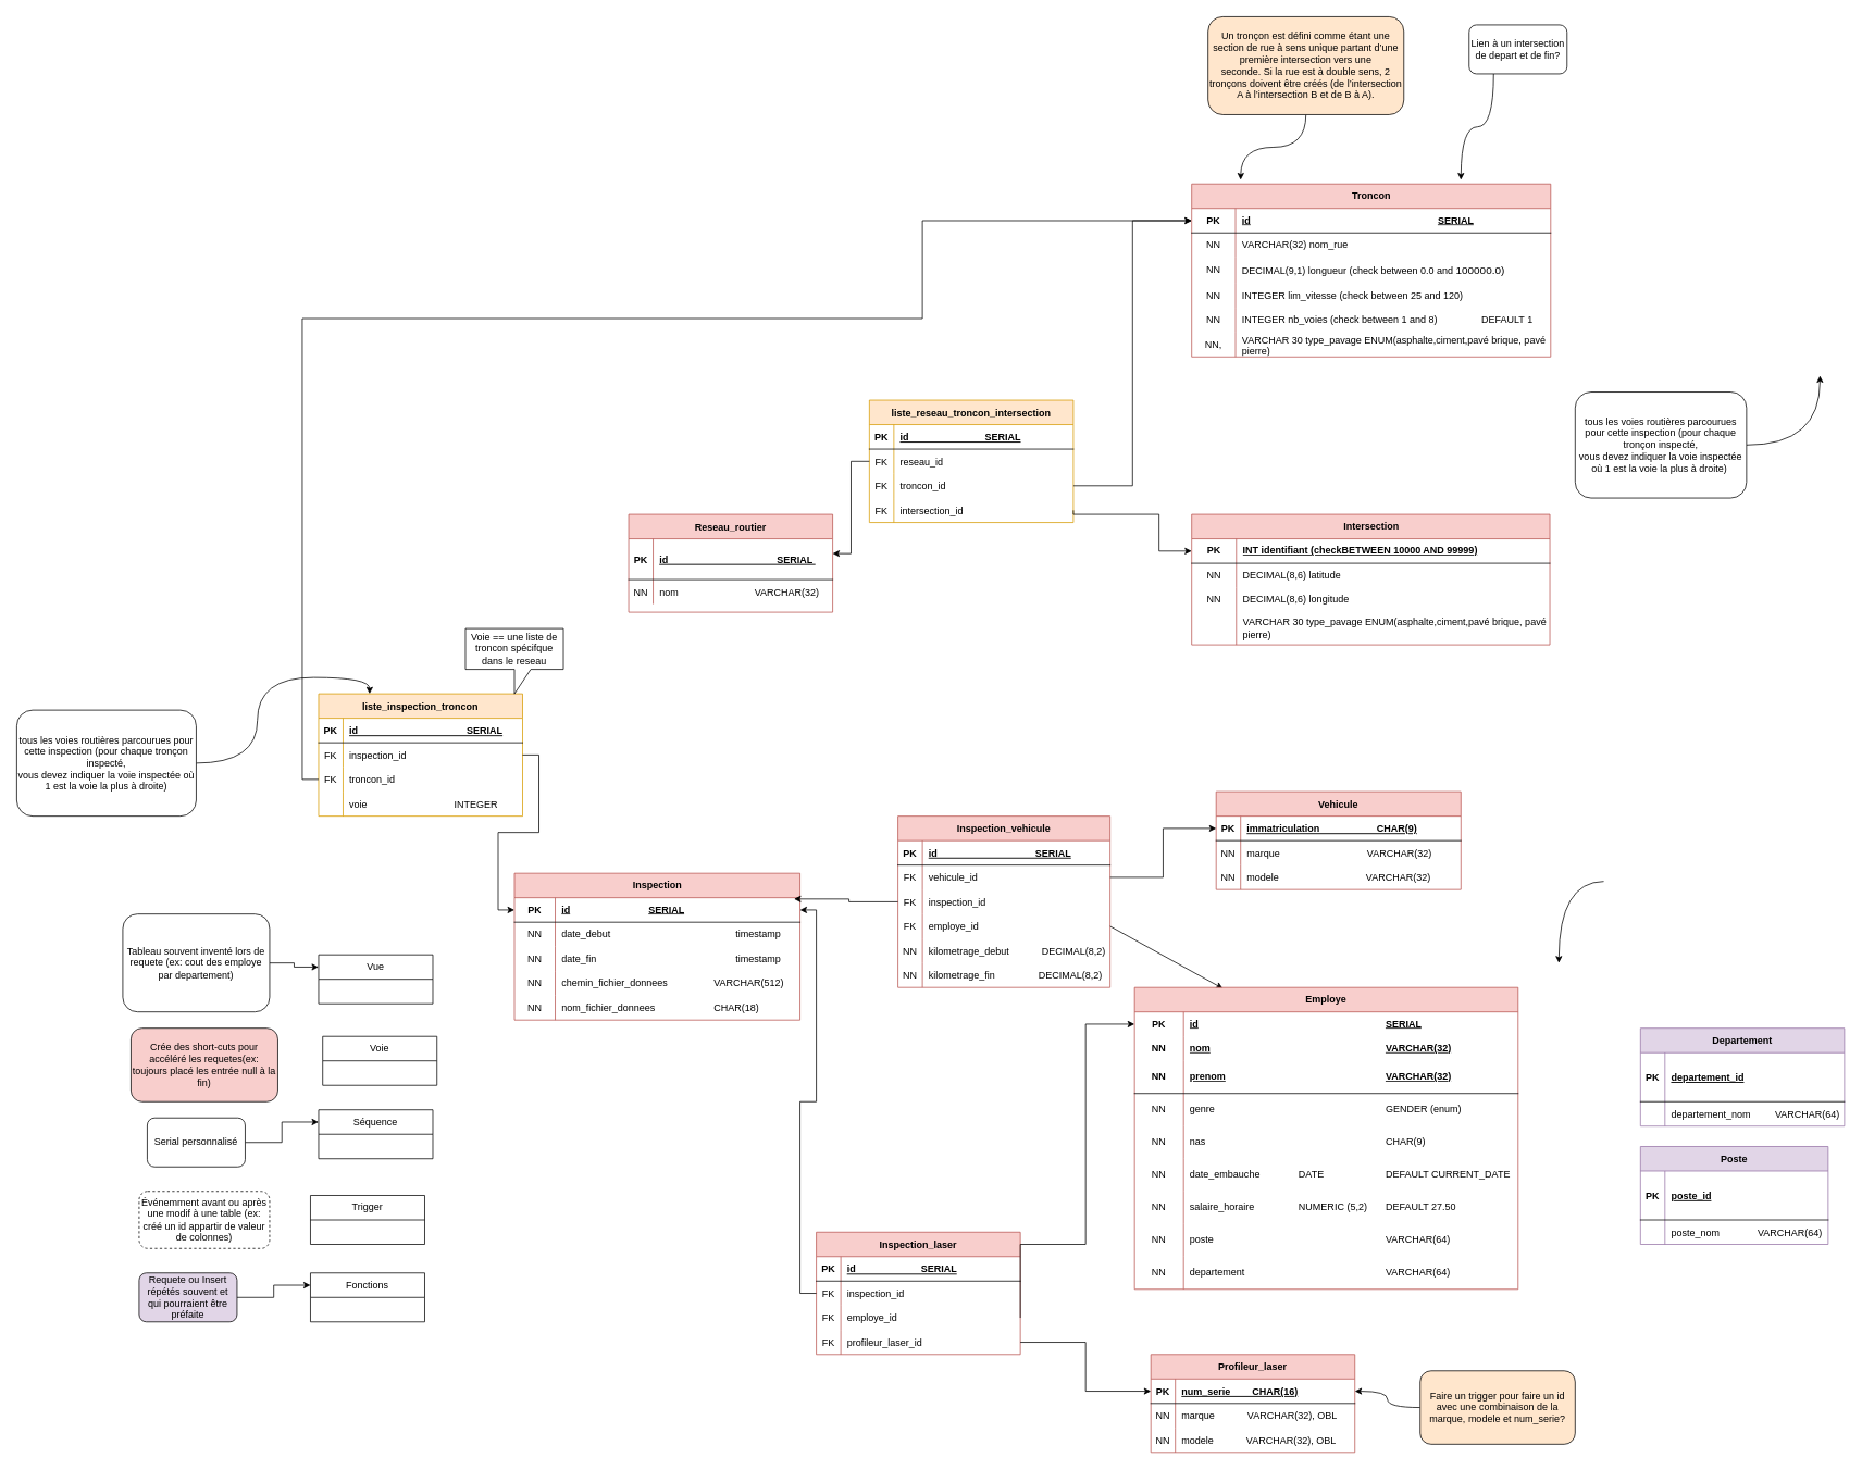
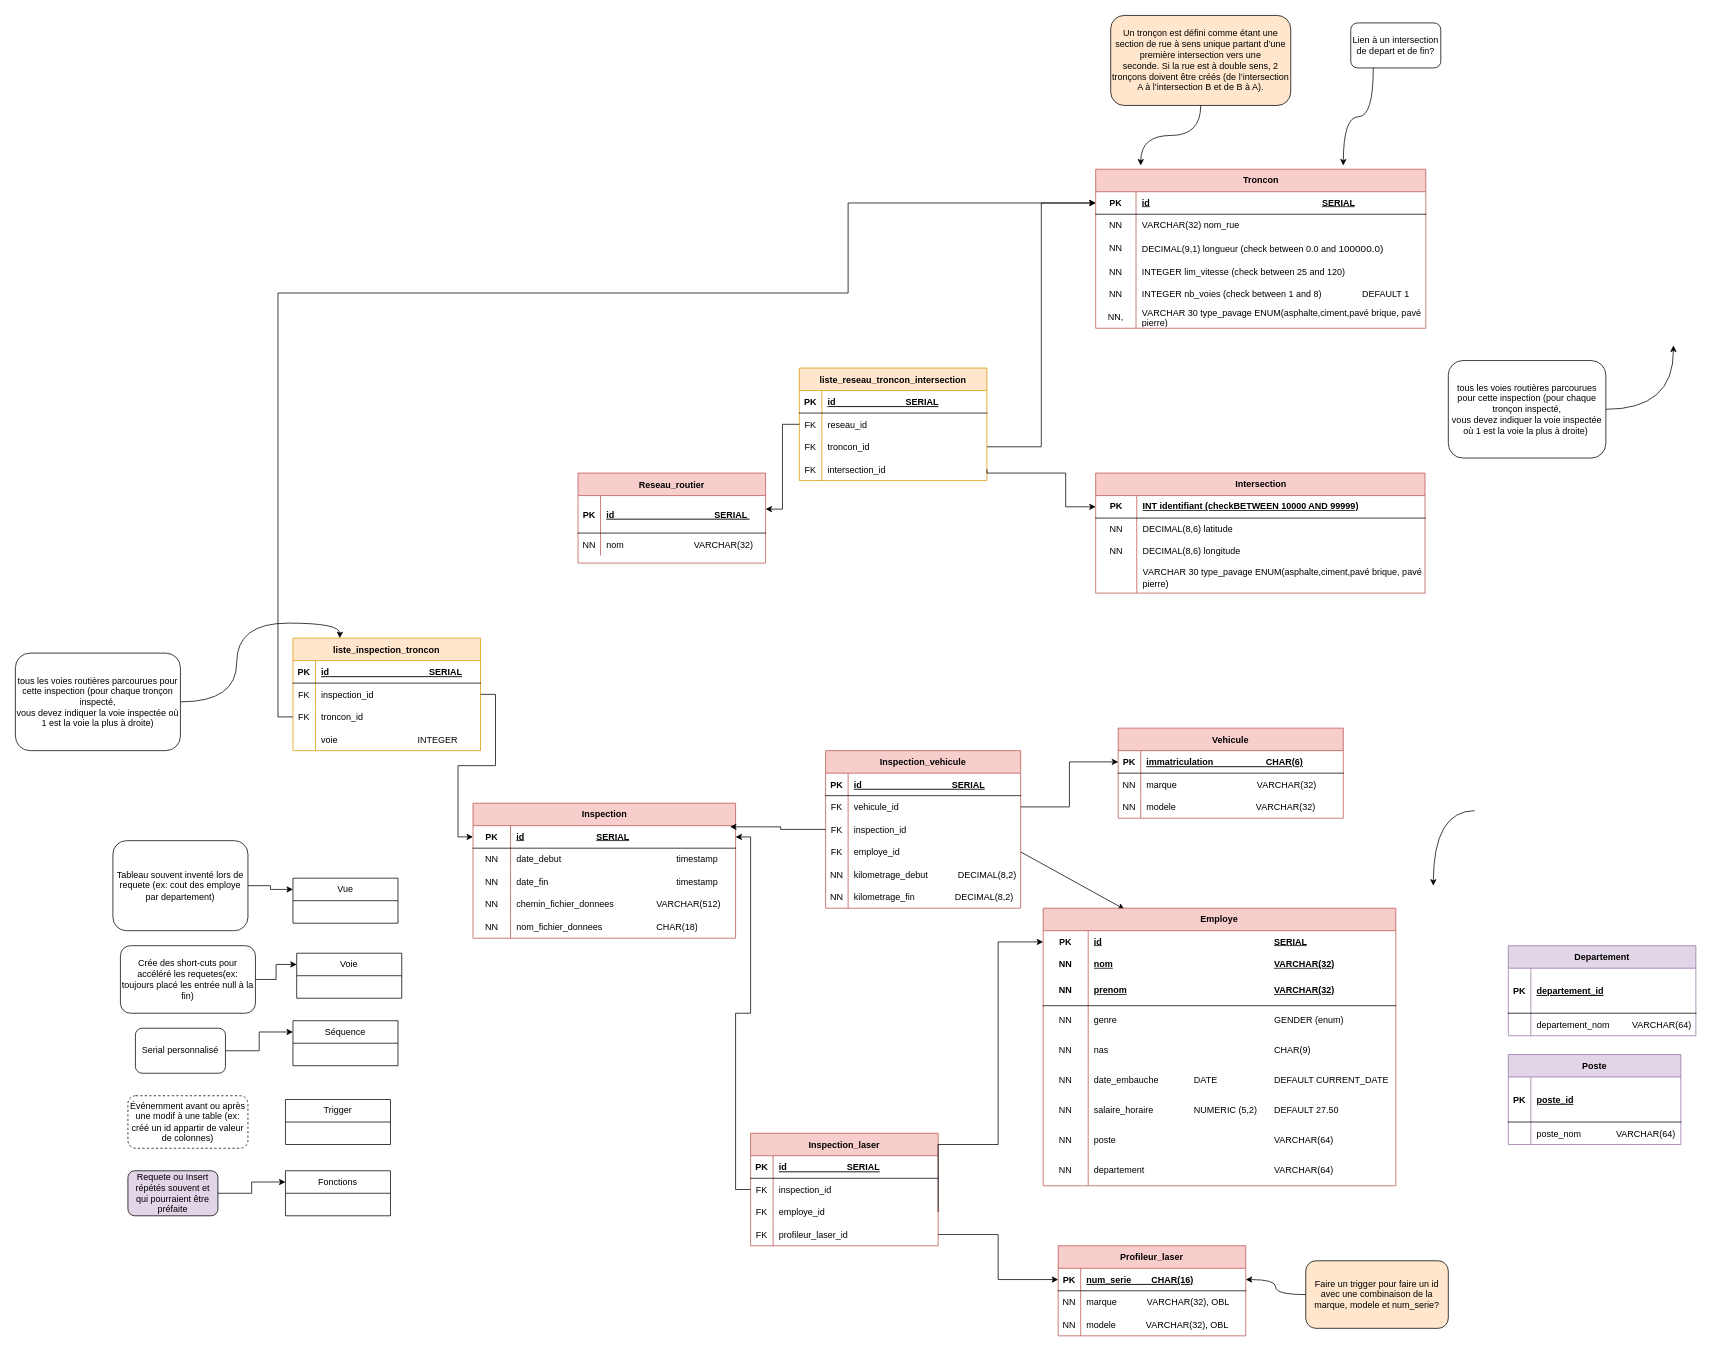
- <mxCell id="96" value="Voie == une liste de troncon spécifque dans le reseau" style="shape=callout;whiteSpace=wrap;html=1;perimeter=calloutPerimeter;" parent="1" vertex="1"><mxGeometry x="570" y="770" width="120" height="80" as="geometry" /></mxCell>
- <mxCell id="5" value="immatriculation                     CHAR(9)" style="shape=partialRectangle;overflow=hidden;connectable=0;fillColor=none;top=0;left=0;bottom=0;right=0;align=left;spacingLeft=6;fontStyle=5;" parent="3" vertex="1"><mxGeometry x="30" width="270" height="30" as="geometry"><mxRectangle width="270" height="30" as="alternateBounds" /></mxGeometry></mxCell>
+ <mxCell id="5" value="immatriculation                     CHAR(6)" style="shape=partialRectangle;overflow=hidden;connectable=0;fillColor=none;top=0;left=0;bottom=0;right=0;align=left;spacingLeft=6;fontStyle=5;" parent="3" vertex="1"><mxGeometry x="30" width="270" height="30" as="geometry"><mxRectangle width="270" height="30" as="alternateBounds" /></mxGeometry></mxCell>
- <mxCell id="121" value="Crée des short-cuts pour accéléré les requetes(ex: toujours placé les entrée null à la fin)" style="rounded=1;whiteSpace=wrap;html=1;fillColor=#f8cecc;" parent="1" vertex="1"><mxGeometry x="160" y="1260" width="180" height="90" as="geometry" /></mxCell>
+ <mxCell id="121" value="Crée des short-cuts pour accéléré les requetes(ex: toujours placé les entrée null à la fin)" style="rounded=1;whiteSpace=wrap;html=1;" parent="1" vertex="1"><mxGeometry x="160" y="1260" width="180" height="90" as="geometry" /></mxCell>
+ <mxCell id="120" style="edgeStyle=orthogonalEdgeStyle;rounded=0;orthogonalLoop=1;jettySize=auto;html=1;entryX=0;entryY=0.25;entryDx=0;entryDy=0;" parent="1" source="121" target="116" edge="1"><mxGeometry relative="1" as="geometry" /></mxCell>
